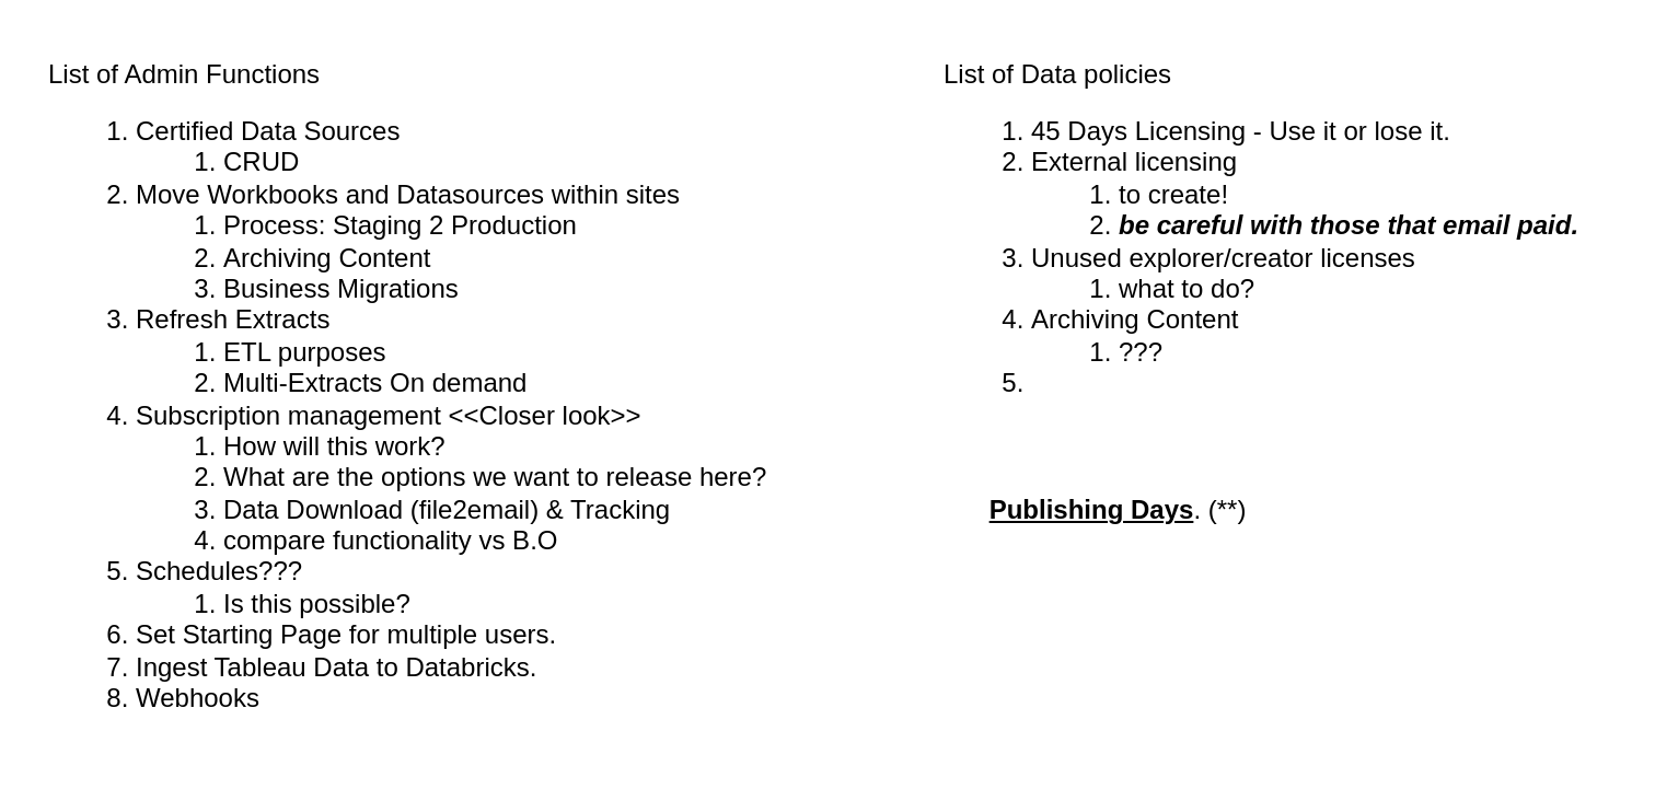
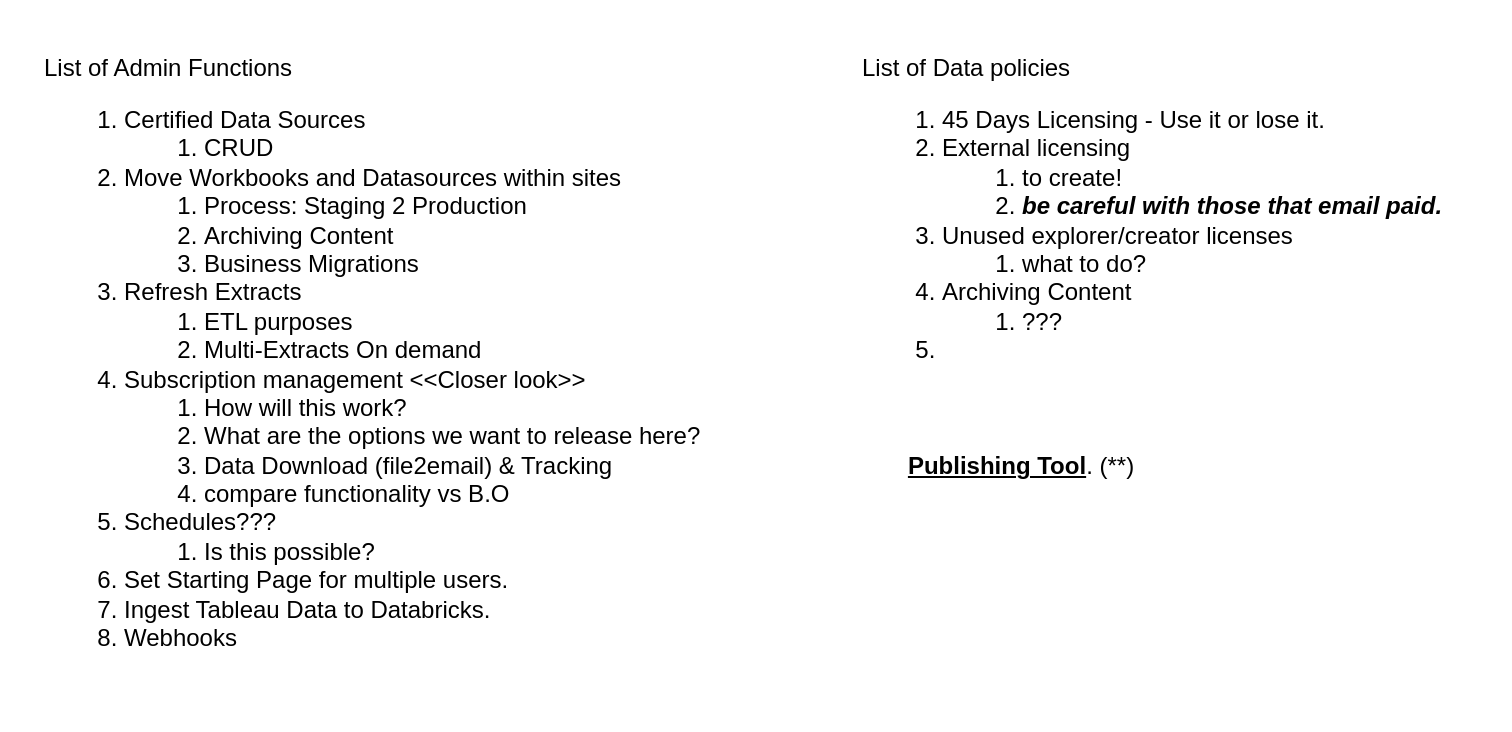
- <mxCell id="4" value="&lt;b&gt;&lt;u&gt;Publishing Days&lt;/u&gt;&lt;/b&gt;. (**)" style="text;html=1;align=center;verticalAlign=middle;resizable=0;points=[];autosize=1;strokeColor=none;fillColor=none;rounded=1;" vertex="1" parent="1"><mxGeometry x="444" y="220" width="131" height="26" as="geometry" /></mxCell>
+ <mxCell id="4" value="&lt;b&gt;&lt;u&gt;Publishing Tool&lt;/u&gt;&lt;/b&gt;. (**)" style="text;html=1;align=center;verticalAlign=middle;resizable=0;points=[];autosize=1;strokeColor=none;fillColor=none;rounded=1;" vertex="1" parent="1"><mxGeometry x="444" y="220" width="131" height="26" as="geometry" /></mxCell>
